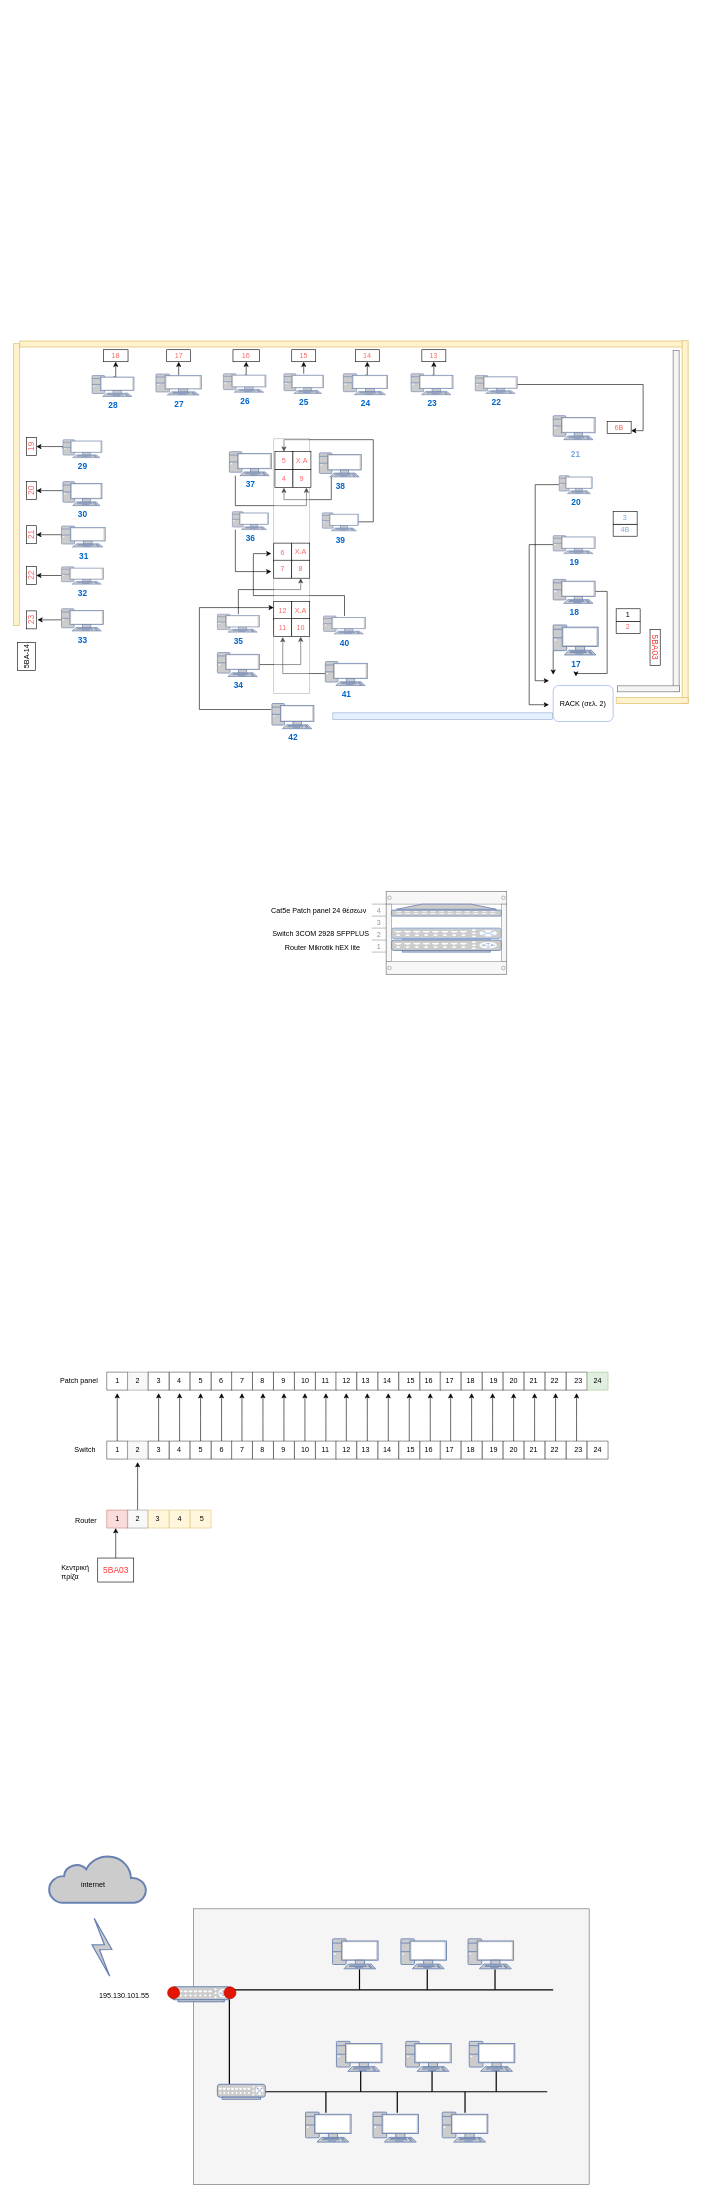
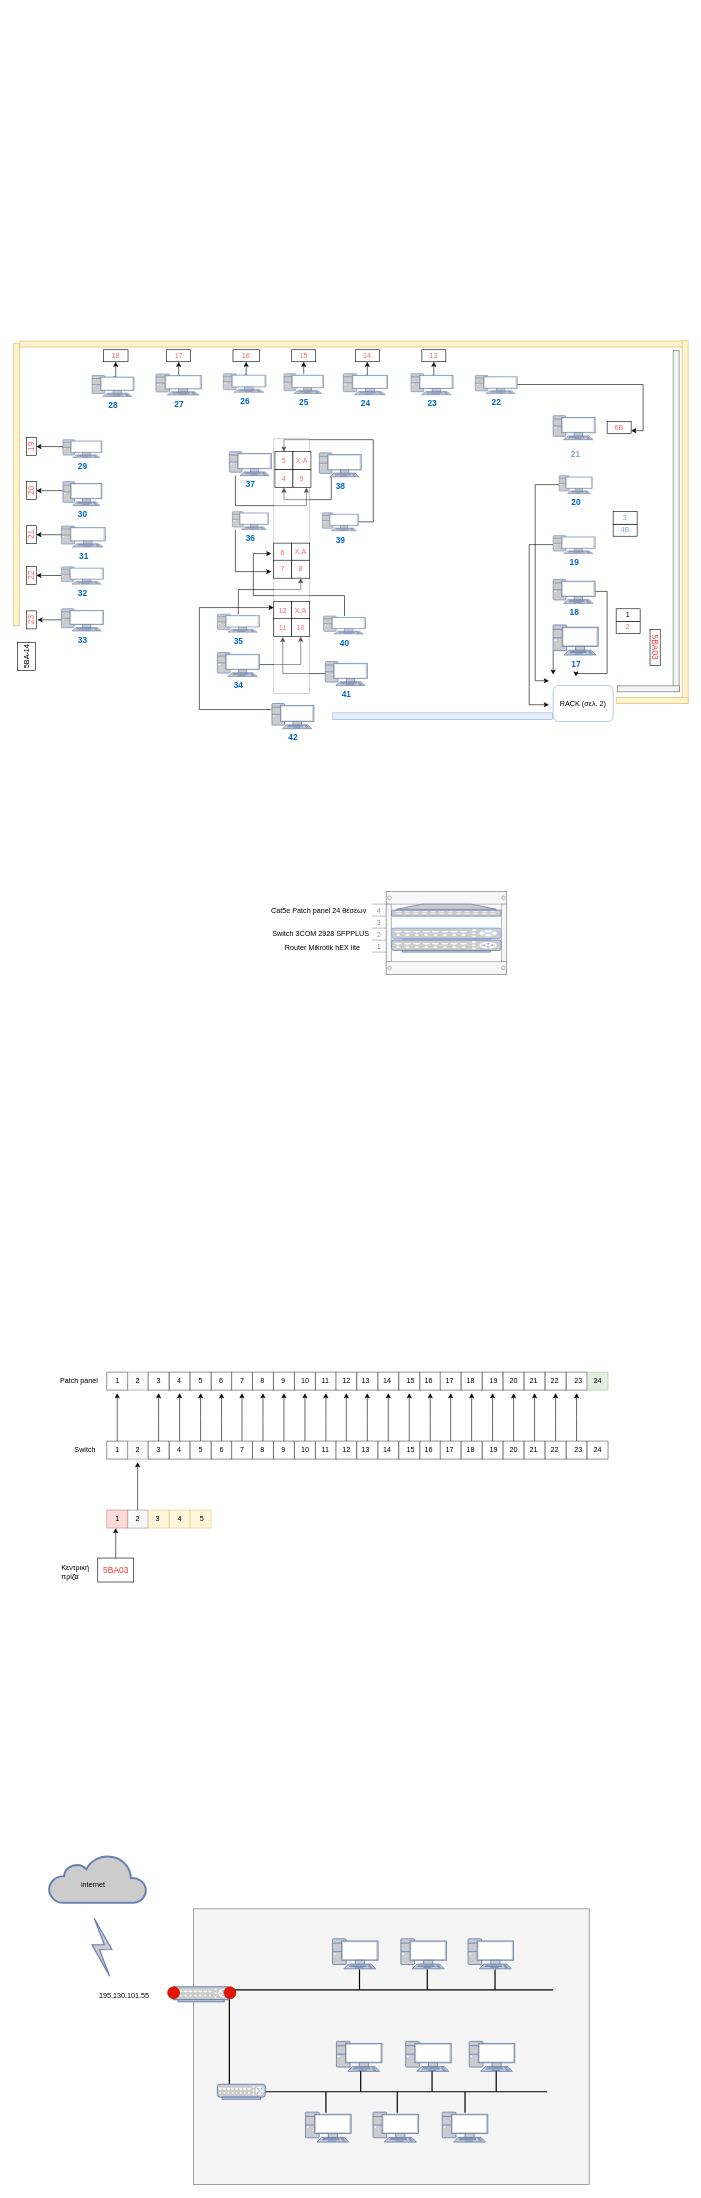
- <mxCell id="224" value="Router" style="text;html=1;resizable=0;points=[];autosize=1;align=left;verticalAlign=top;spacingTop=-4;fontColor=#000000;" parent="1" vertex="1"><mxGeometry x="123" y="2525" width="50" height="20" as="geometry" /></mxCell>
